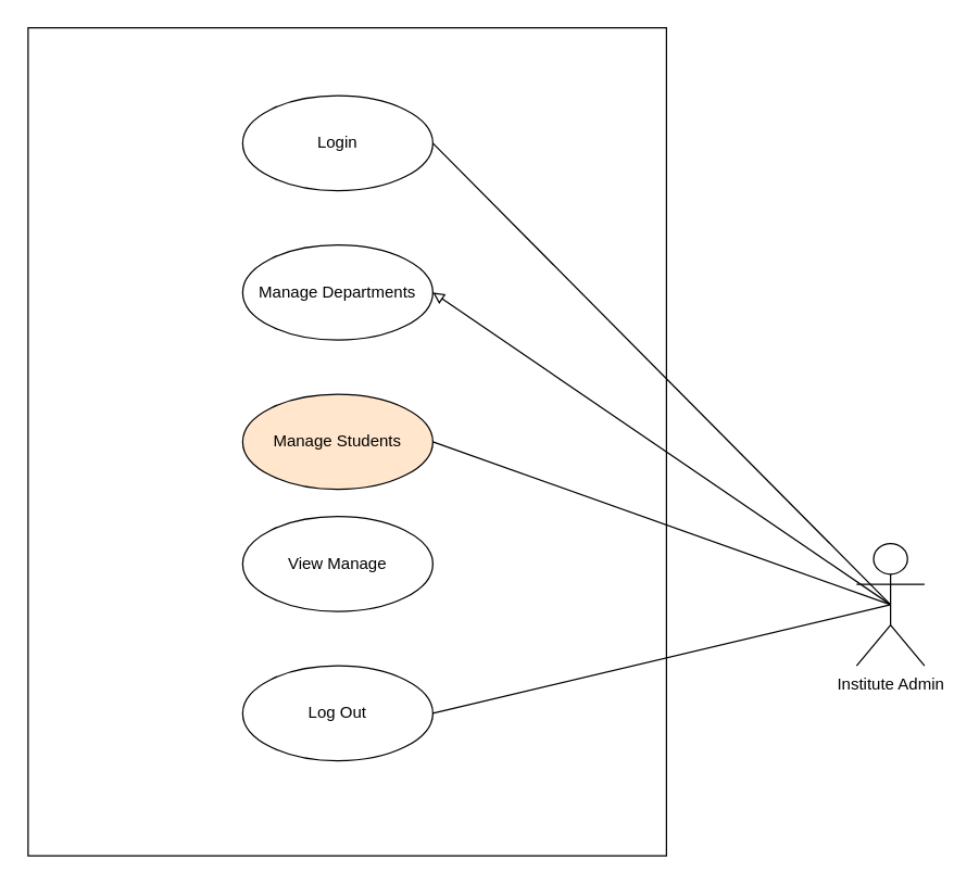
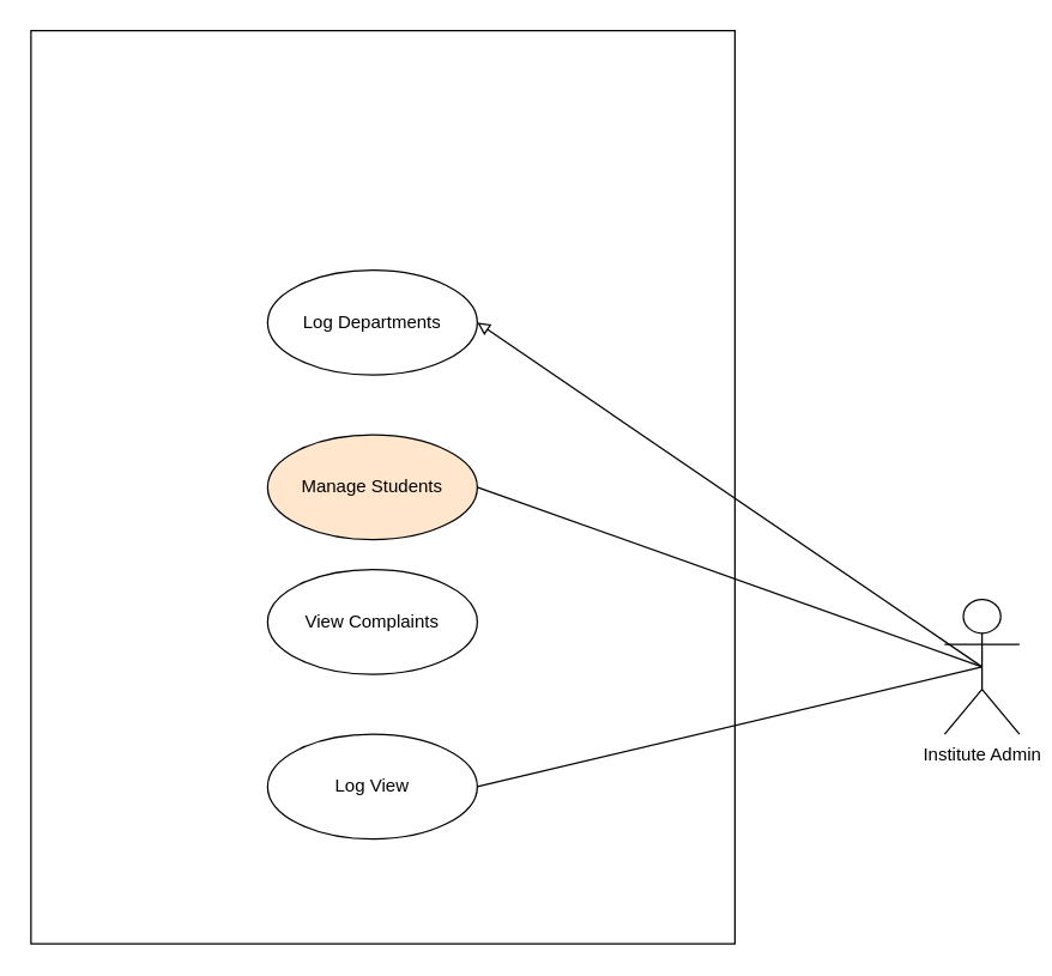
- <mxCell id="6" value="Login" style="ellipse;whiteSpace=wrap;html=1;" vertex="1" parent="1"><mxGeometry x="178" y="70" width="140" height="70" as="geometry" /></mxCell>
- <mxCell id="4" value="Manage Departments" style="ellipse;whiteSpace=wrap;html=1;" vertex="1" parent="1"><mxGeometry x="178" y="180" width="140" height="70" as="geometry" /></mxCell>
+ <mxCell id="4" value="Log Departments" style="ellipse;whiteSpace=wrap;html=1;" vertex="1" parent="1"><mxGeometry x="178" y="180" width="140" height="70" as="geometry" /></mxCell>
- <mxCell id="8" style="rounded=0;orthogonalLoop=1;jettySize=auto;html=1;endArrow=none;endFill=0;entryX=1;entryY=0.5;entryDx=0;entryDy=0;exitX=0.5;exitY=0.5;exitDx=0;exitDy=0;exitPerimeter=0;" edge="1" parent="1" source="2" target="6"><mxGeometry relative="1" as="geometry"><mxPoint x="550" y="380" as="targetPoint" /><mxPoint x="570" y="300" as="sourcePoint" /></mxGeometry></mxCell>
- <mxCell id="12" value="View Manage" style="ellipse;whiteSpace=wrap;html=1;" vertex="1" parent="1"><mxGeometry x="178" y="380" width="140" height="70" as="geometry" /></mxCell>
+ <mxCell id="12" value="View Complaints" style="ellipse;whiteSpace=wrap;html=1;" vertex="1" parent="1"><mxGeometry x="178" y="380" width="140" height="70" as="geometry" /></mxCell>
- <mxCell id="7" value="Log Out" style="ellipse;whiteSpace=wrap;html=1;" vertex="1" parent="1"><mxGeometry x="178" y="490" width="140" height="70" as="geometry" /></mxCell>
+ <mxCell id="7" value="Log View" style="ellipse;whiteSpace=wrap;html=1;" vertex="1" parent="1"><mxGeometry x="178" y="490" width="140" height="70" as="geometry" /></mxCell>
